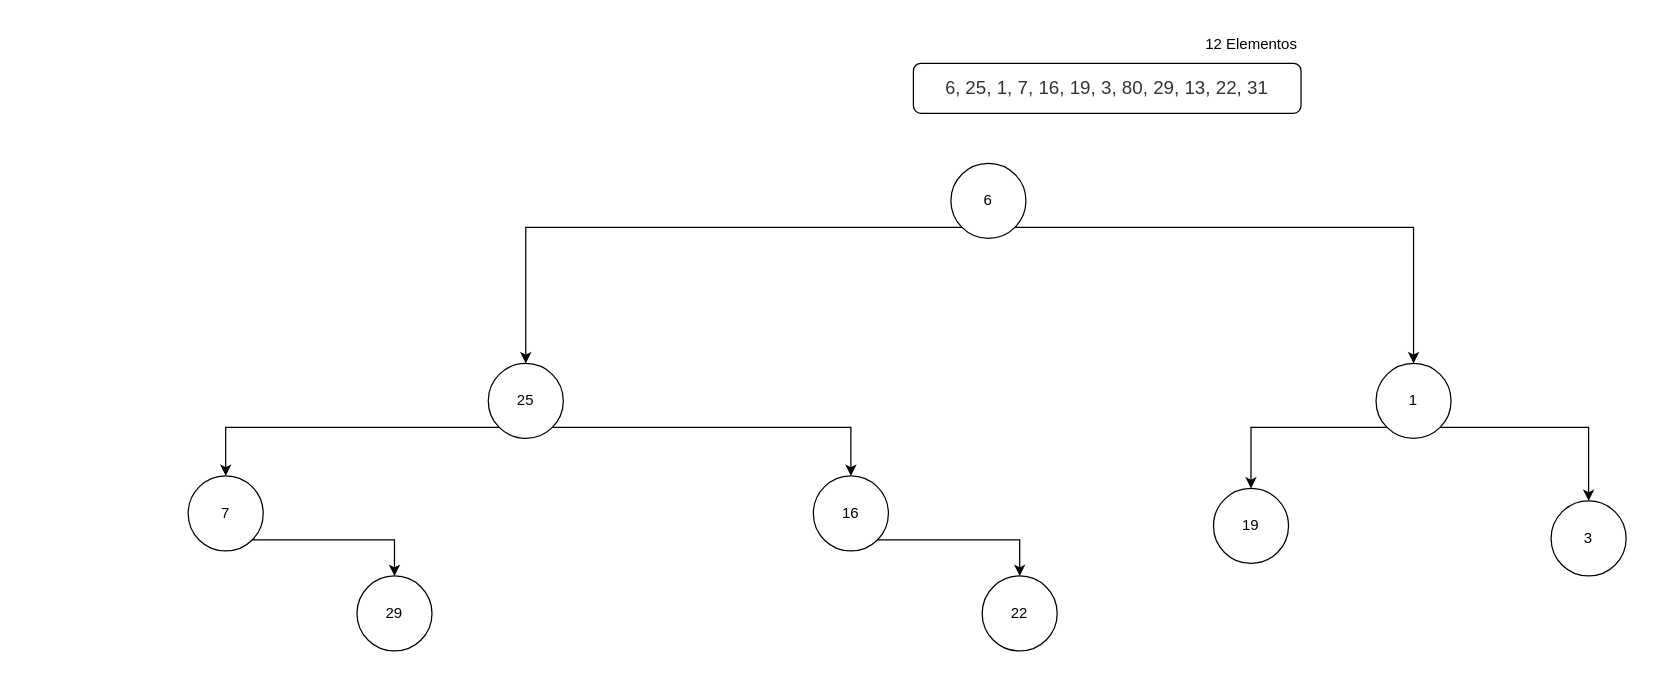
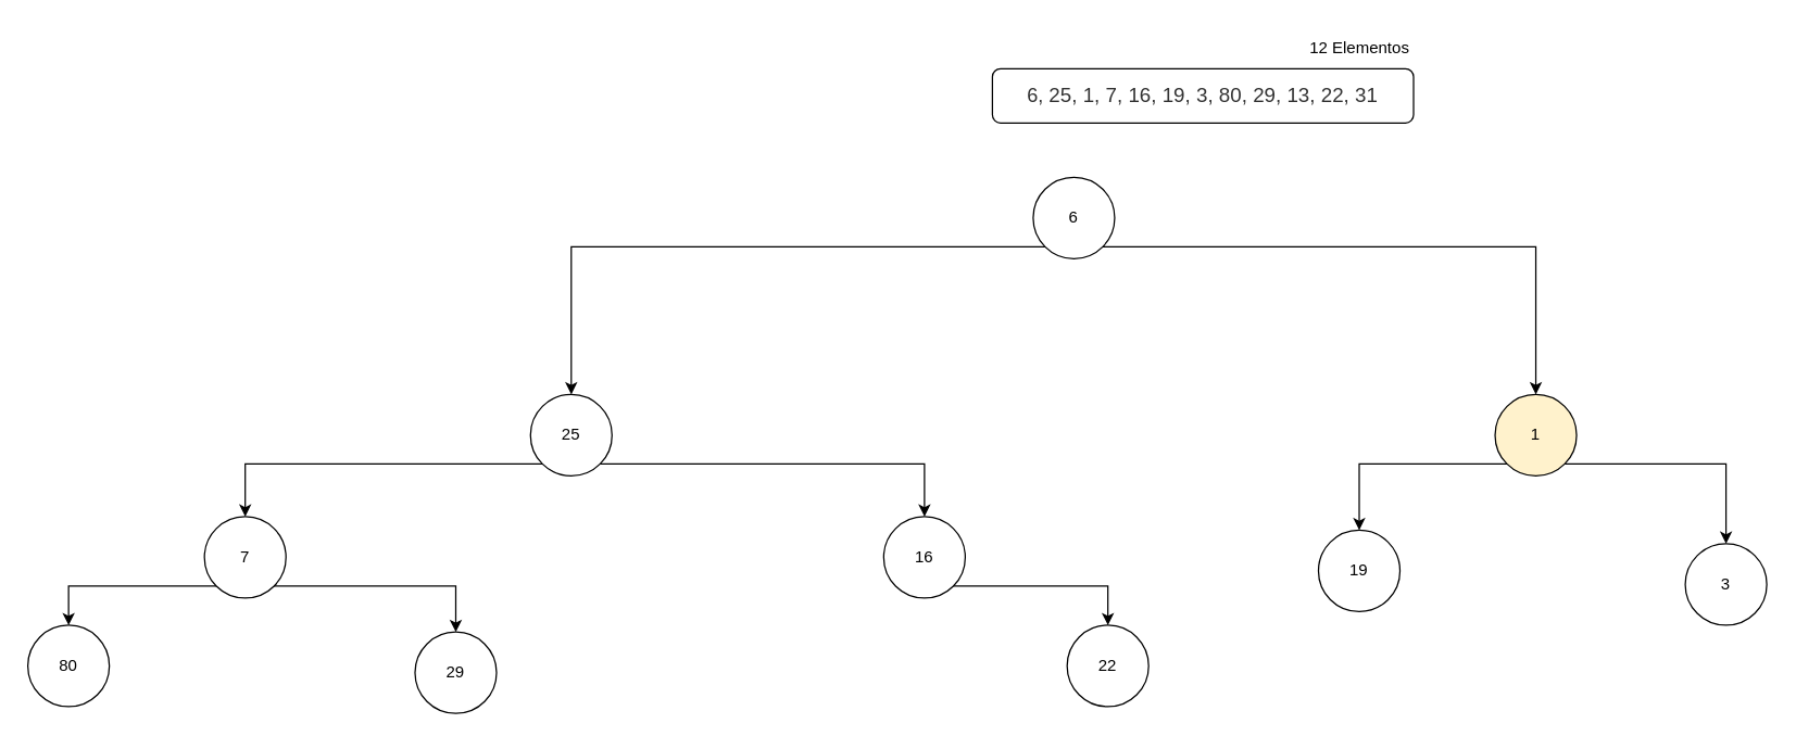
- <mxCell id="19" value="1" style="ellipse;whiteSpace=wrap;html=1;aspect=fixed;" vertex="1" parent="1"><mxGeometry x="1100" y="290" width="60" height="60" as="geometry" /></mxCell>
+ <mxCell id="19" value="1" style="ellipse;whiteSpace=wrap;html=1;aspect=fixed;fillColor=#fff2cc;" vertex="1" parent="1"><mxGeometry x="1100" y="290" width="60" height="60" as="geometry" /></mxCell>
+ <mxCell id="9" style="edgeStyle=orthogonalEdgeStyle;rounded=0;orthogonalLoop=1;jettySize=auto;html=1;exitX=0;exitY=1;exitDx=0;exitDy=0;entryX=0.5;entryY=0;entryDx=0;entryDy=0;" edge="1" parent="1" source="11" target="12"><mxGeometry relative="1" as="geometry" /></mxCell>
+ <mxCell id="12" value="80" style="ellipse;whiteSpace=wrap;html=1;aspect=fixed;" vertex="1" parent="1"><mxGeometry x="20" y="460" width="60" height="60" as="geometry" /></mxCell>
- <mxCell id="13" value="29" style="ellipse;whiteSpace=wrap;html=1;aspect=fixed;" vertex="1" parent="1"><mxGeometry x="285" y="460" width="60" height="60" as="geometry" /></mxCell>
+ <mxCell id="13" value="29" style="ellipse;whiteSpace=wrap;html=1;aspect=fixed;" vertex="1" parent="1"><mxGeometry x="305" y="465" width="60" height="60" as="geometry" /></mxCell>
